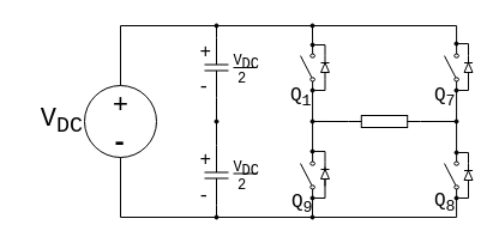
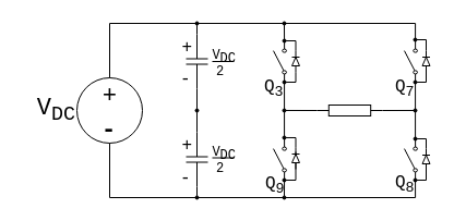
- <mxCell id="27" value="&lt;font face=&quot;Courier New&quot;&gt;Q&lt;sub&gt;1&lt;/sub&gt;&lt;/font&gt;" style="text;html=1;resizable=0;points=[];autosize=1;align=left;verticalAlign=top;spacingTop=-4;fontSize=16;" parent="1" vertex="1"><mxGeometry x="240" y="66" width="30" height="20" as="geometry" /></mxCell>
+ <mxCell id="27" value="&lt;font face=&quot;Courier New&quot;&gt;Q&lt;sub&gt;3&lt;/sub&gt;&lt;/font&gt;" style="text;html=1;resizable=0;points=[];autosize=1;align=left;verticalAlign=top;spacingTop=-4;fontSize=16;" parent="1" vertex="1"><mxGeometry x="240" y="66" width="30" height="20" as="geometry" /></mxCell>
